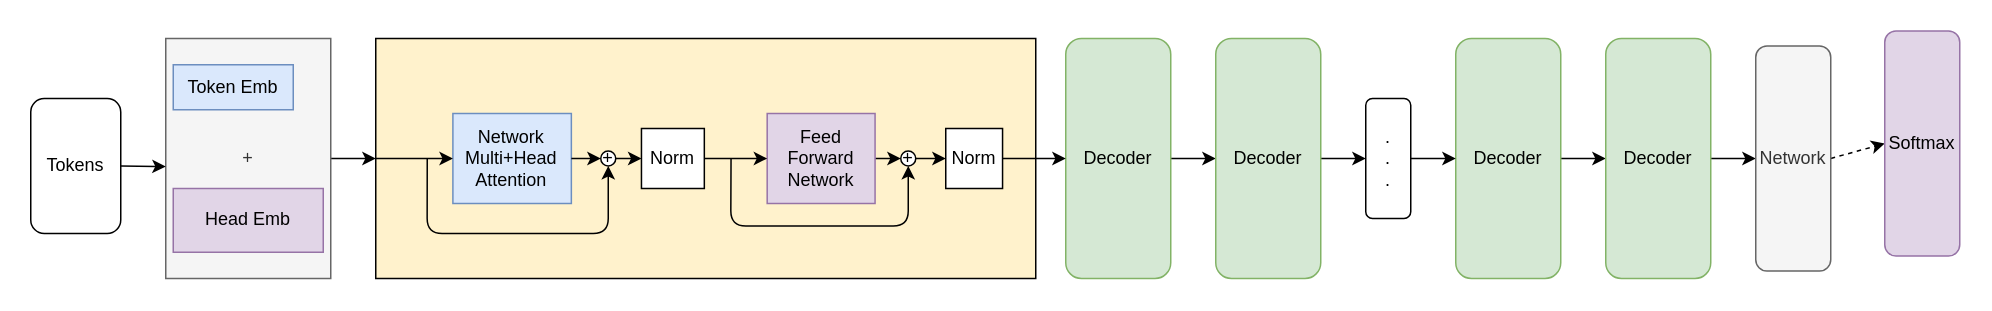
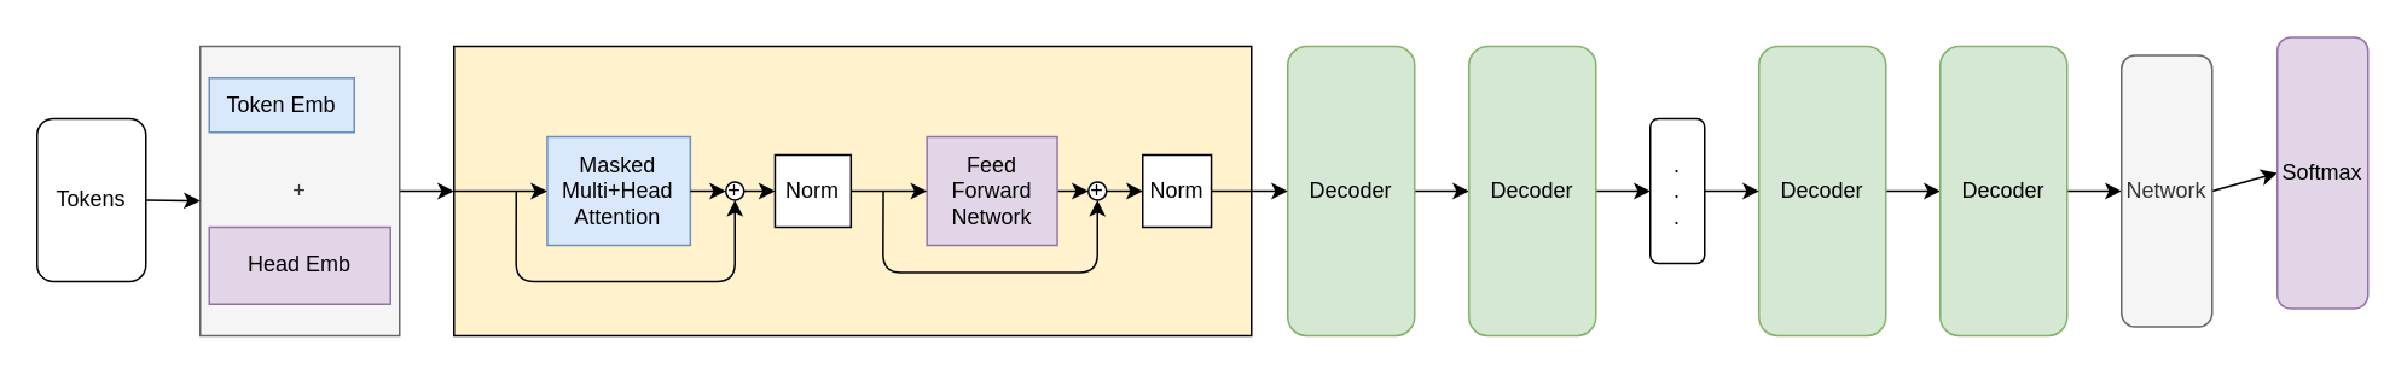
- <mxCell id="32" style="edgeStyle=none;html=1;exitX=1;exitY=0.5;exitDx=0;exitDy=0;entryX=0;entryY=0.5;entryDx=0;entryDy=0;dashed=1;" edge="1" parent="1" source="33" target="34"><mxGeometry relative="1" as="geometry" /></mxCell>
+ <mxCell id="32" style="edgeStyle=none;html=1;exitX=1;exitY=0.5;exitDx=0;exitDy=0;entryX=0;entryY=0.5;entryDx=0;entryDy=0;" edge="1" parent="1" source="33" target="34"><mxGeometry relative="1" as="geometry" /></mxCell>
- <mxCell id="3" value="&lt;div&gt;Network&lt;/div&gt;Multi+Head&lt;br&gt;Attention" style="rounded=0;whiteSpace=wrap;html=1;strokeColor=#6c8ebf;fillColor=#dae8fc;" vertex="1" parent="2"><mxGeometry x="51.428" y="50" width="78.974" height="60" as="geometry" /></mxCell>
+ <mxCell id="3" value="&lt;div&gt;Masked&lt;/div&gt;Multi+Head&lt;br&gt;Attention" style="rounded=0;whiteSpace=wrap;html=1;strokeColor=#6c8ebf;fillColor=#dae8fc;" vertex="1" parent="2"><mxGeometry x="51.428" y="50" width="78.974" height="60" as="geometry" /></mxCell>
